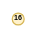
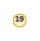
- <mxCell id="4" value="16" style="text;html=1;strokeColor=none;fillColor=none;align=center;verticalAlign=middle;whiteSpace=wrap;rounded=0;fontStyle=1" parent="2" vertex="1"><mxGeometry width="20" height="20" as="geometry" /></mxCell>
+ <mxCell id="4" value="19" style="text;html=1;strokeColor=none;fillColor=none;align=center;verticalAlign=middle;whiteSpace=wrap;rounded=0;fontStyle=1" parent="2" vertex="1"><mxGeometry width="20" height="20" as="geometry" /></mxCell>
